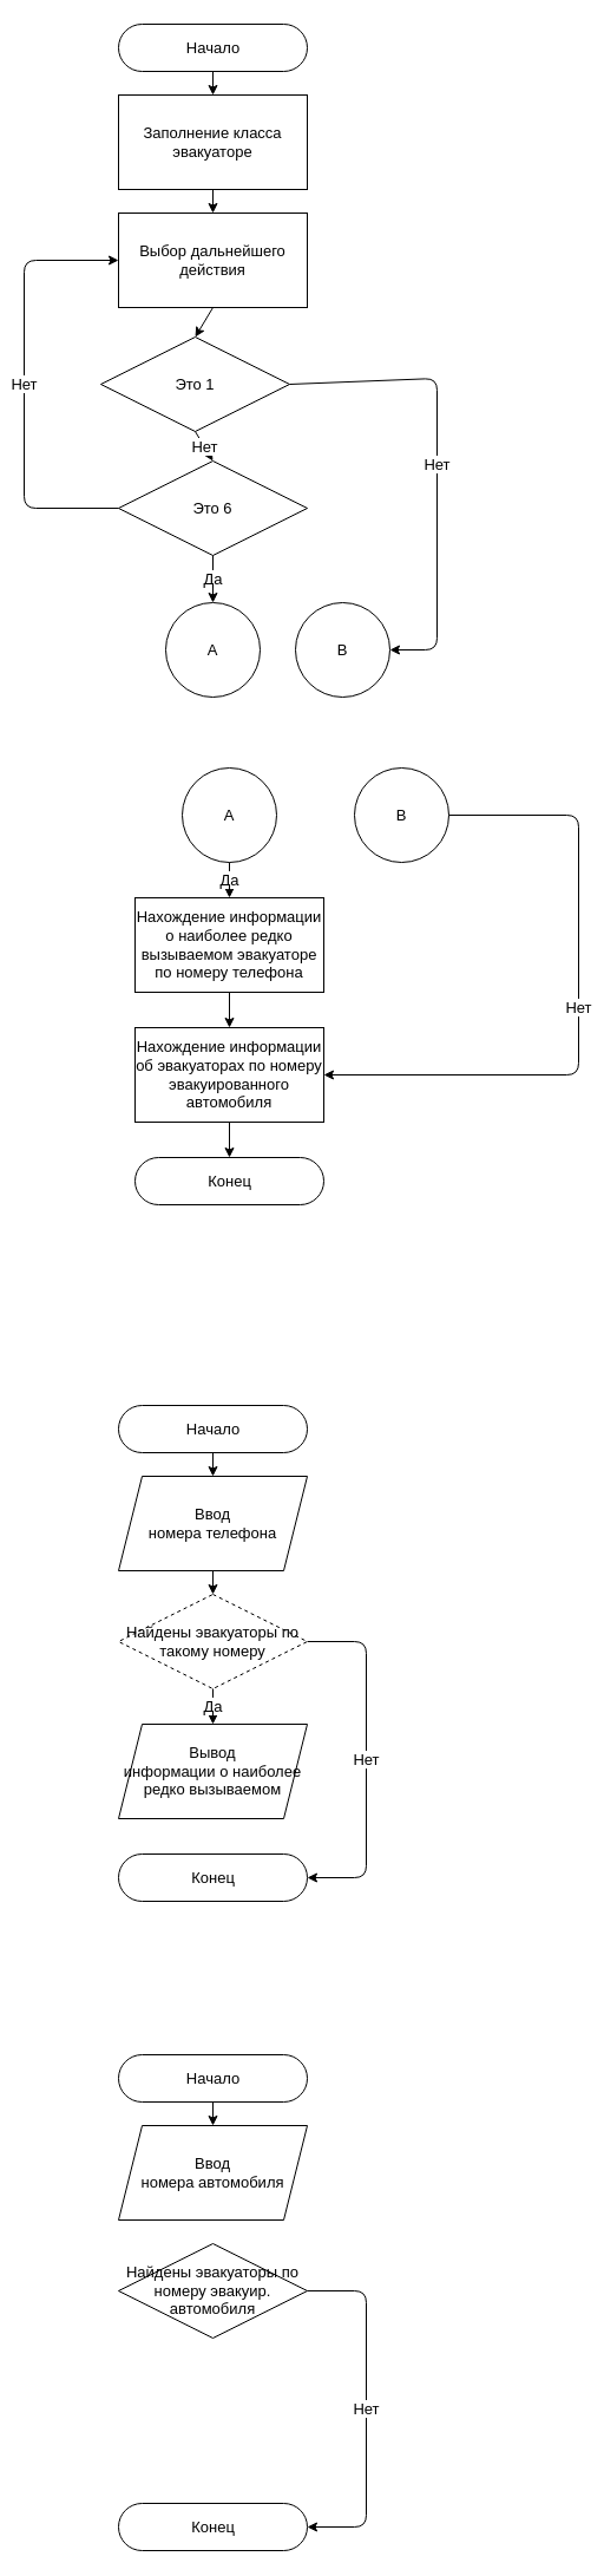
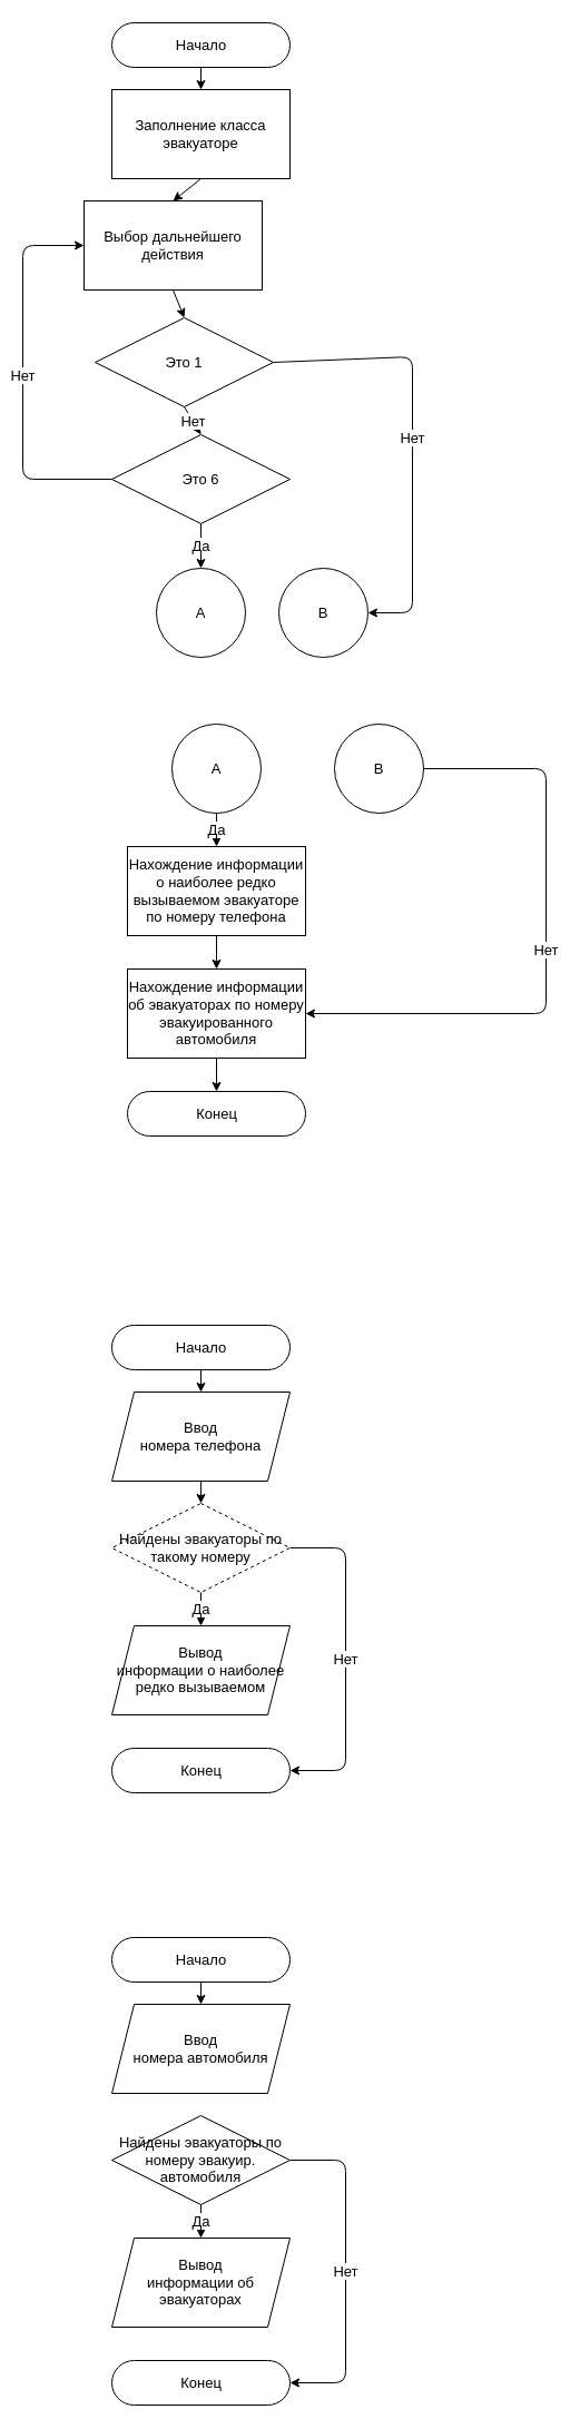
- <mxCell id="5" value="Выбор дальнейшего действия" style="rounded=0;whiteSpace=wrap;html=1;strokeWidth=1;spacing=2;fontSize=13;" vertex="1" parent="1"><mxGeometry x="100" y="180" width="160" height="80" as="geometry" /></mxCell>
+ <mxCell id="5" value="Выбор дальнейшего действия" style="rounded=0;whiteSpace=wrap;html=1;strokeWidth=1;spacing=2;fontSize=13;" vertex="1" parent="1"><mxGeometry x="75" y="180" width="160" height="80" as="geometry" /></mxCell>
+ <mxCell id="38" value="Да" style="endArrow=classic;html=1;strokeWidth=1;fontSize=13;exitX=0.5;exitY=1;exitDx=0;exitDy=0;entryX=0.5;entryY=0;entryDx=0;entryDy=0;" edge="1" parent="1" source="37" target="39"><mxGeometry width="50" height="50" relative="1" as="geometry"><mxPoint x="80" y="2040" as="sourcePoint" /><mxPoint x="180" y="2030" as="targetPoint" /></mxGeometry></mxCell>
+ <mxCell id="39" value="Вывод&lt;br&gt;информации об эвакуаторах" style="shape=parallelogram;perimeter=parallelogramPerimeter;whiteSpace=wrap;html=1;fixedSize=1;strokeWidth=1;fontSize=13;" vertex="1" parent="1"><mxGeometry x="100" y="2010" width="160" height="80" as="geometry" /></mxCell>
